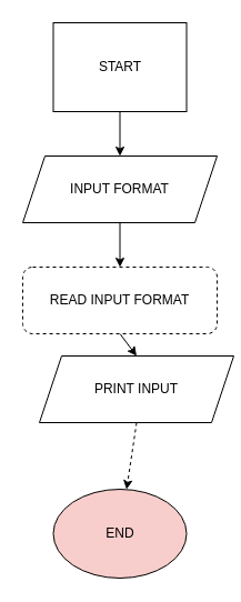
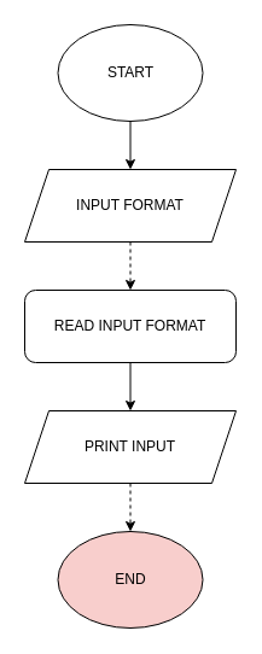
- <mxCell id="2" value="START" style="whiteSpace=wrap;html=1;rounded=0;" parent="1" vertex="1"><mxGeometry x="47.5" y="20" width="120" height="80" as="geometry" /></mxCell>
+ <mxCell id="2" value="START" style="ellipse;whiteSpace=wrap;html=1;" parent="1" vertex="1"><mxGeometry x="47.5" y="20" width="120" height="80" as="geometry" /></mxCell>
- <mxCell id="10" value="" style="endArrow=classic;html=1;rounded=0;exitX=0.5;exitY=1;exitDx=0;exitDy=0;entryX=0.5;entryY=0;entryDx=0;entryDy=0;" parent="1" source="7" target="9" edge="1"><mxGeometry width="50" height="50" relative="1" as="geometry"><mxPoint x="99" y="300" as="sourcePoint" /><mxPoint x="149" y="250" as="targetPoint" /></mxGeometry></mxCell>
+ <mxCell id="10" value="" style="endArrow=classic;html=1;rounded=0;exitX=0.5;exitY=1;exitDx=0;exitDy=0;entryX=0.5;entryY=0;entryDx=0;entryDy=0;dashed=1;" parent="1" source="7" target="9" edge="1"><mxGeometry width="50" height="50" relative="1" as="geometry"><mxPoint x="99" y="300" as="sourcePoint" /><mxPoint x="149" y="250" as="targetPoint" /></mxGeometry></mxCell>
- <mxCell id="9" value="READ INPUT FORMAT" style="rounded=1;whiteSpace=wrap;html=1;dashed=1;" parent="1" vertex="1"><mxGeometry x="20" y="240" width="175" height="60" as="geometry" /></mxCell>
+ <mxCell id="9" value="READ INPUT FORMAT" style="rounded=1;whiteSpace=wrap;html=1;" parent="1" vertex="1"><mxGeometry x="20" y="240" width="175" height="60" as="geometry" /></mxCell>
- <mxCell id="3" value="PRINT INPUT" style="shape=parallelogram;perimeter=parallelogramPerimeter;whiteSpace=wrap;html=1;fixedSize=1;" parent="1" vertex="1"><mxGeometry x="35" y="320" width="175" height="60" as="geometry" /></mxCell>
+ <mxCell id="3" value="PRINT INPUT" style="shape=parallelogram;perimeter=parallelogramPerimeter;whiteSpace=wrap;html=1;fixedSize=1;" parent="1" vertex="1"><mxGeometry x="20" y="340" width="175" height="60" as="geometry" /></mxCell>
